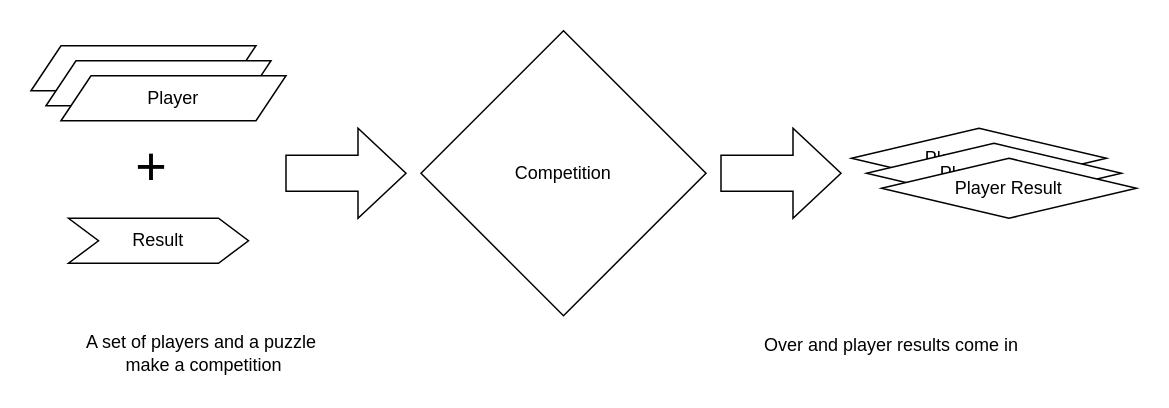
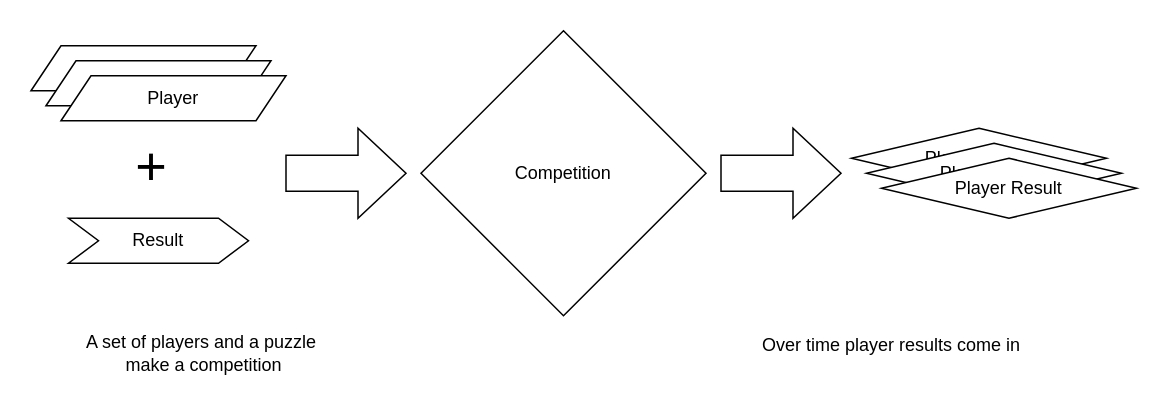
- <mxCell id="14" value="Over and player results come in&amp;nbsp;" style="text;html=1;align=center;verticalAlign=middle;resizable=0;points=[];autosize=1;strokeColor=none;fillColor=none;fontSize=12;" vertex="1" parent="1"><mxGeometry x="500" y="220" width="190" height="20" as="geometry" /></mxCell>
+ <mxCell id="14" value="Over time player results come in&amp;nbsp;" style="text;html=1;align=center;verticalAlign=middle;resizable=0;points=[];autosize=1;strokeColor=none;fillColor=none;fontSize=12;" vertex="1" parent="1"><mxGeometry x="500" y="220" width="190" height="20" as="geometry" /></mxCell>
